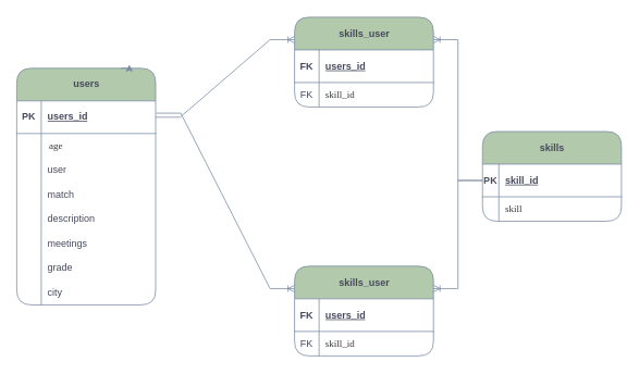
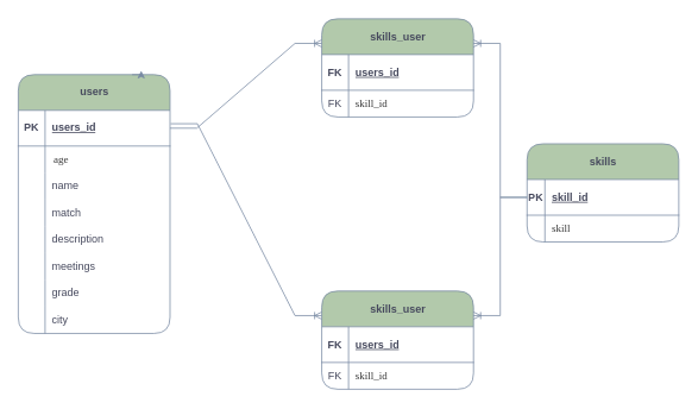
- <mxCell id="11" value="user" style="shape=partialRectangle;connectable=0;fillColor=none;top=0;left=0;bottom=0;right=0;align=left;spacingLeft=6;overflow=hidden;whiteSpace=wrap;html=1;rounded=1;labelBackgroundColor=none;strokeColor=#788AA3;fontColor=#46495D;" vertex="1" parent="9"><mxGeometry x="30" width="140" height="30" as="geometry"><mxRectangle width="140" height="30" as="alternateBounds" /></mxGeometry></mxCell>
+ <mxCell id="11" value="name" style="shape=partialRectangle;connectable=0;fillColor=none;top=0;left=0;bottom=0;right=0;align=left;spacingLeft=6;overflow=hidden;whiteSpace=wrap;html=1;rounded=1;labelBackgroundColor=none;strokeColor=#788AA3;fontColor=#46495D;" vertex="1" parent="9"><mxGeometry x="30" width="140" height="30" as="geometry"><mxRectangle width="140" height="30" as="alternateBounds" /></mxGeometry></mxCell>
